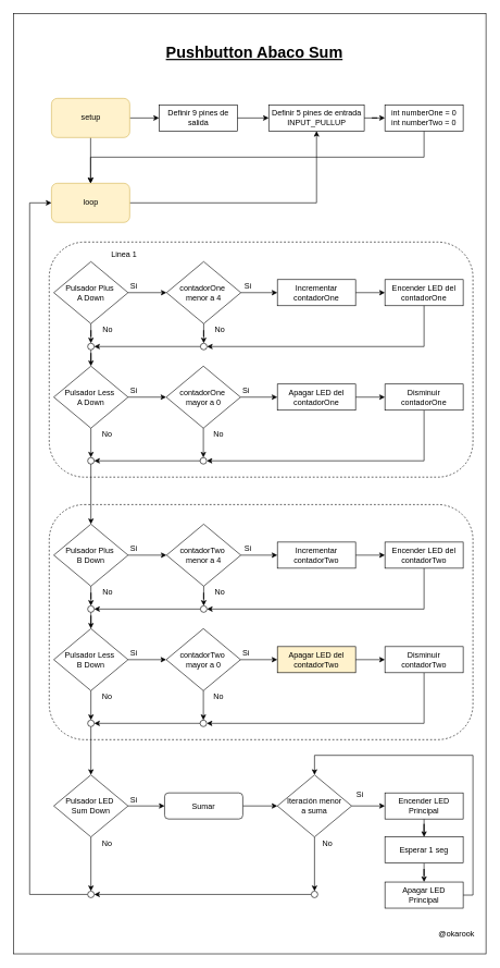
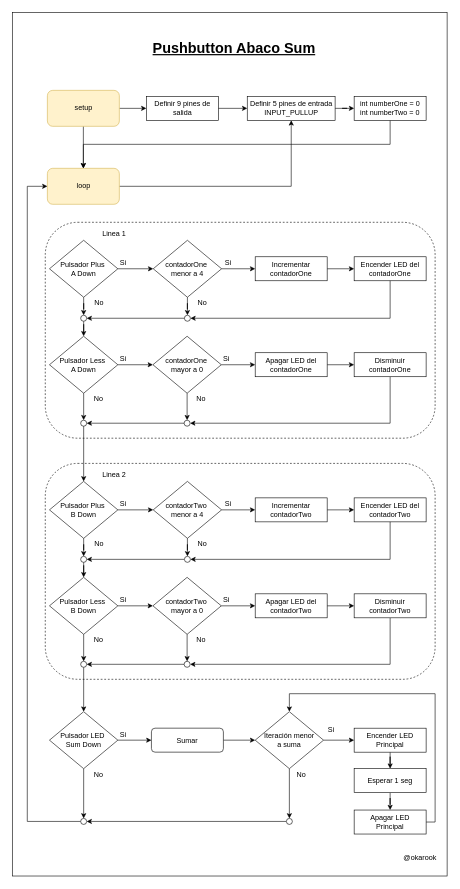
+ <mxCell id="112" value="Linea 2" style="text;html=1;strokeColor=none;fillColor=none;align=center;verticalAlign=middle;whiteSpace=wrap;rounded=0;dashed=1;" vertex="1" parent="1"><mxGeometry x="165" y="781" width="50" height="20" as="geometry" /></mxCell>
- <mxCell id="89" value="Apagar LED del contadorTwo" style="whiteSpace=wrap;html=1;rounded=0;fillColor=#fff2cc;" vertex="1" parent="1"><mxGeometry x="425" y="989.5" width="120" height="40" as="geometry" /></mxCell>
+ <mxCell id="89" value="Apagar LED del contadorTwo" style="whiteSpace=wrap;html=1;rounded=0;" vertex="1" parent="1"><mxGeometry x="425" y="989.5" width="120" height="40" as="geometry" /></mxCell>
